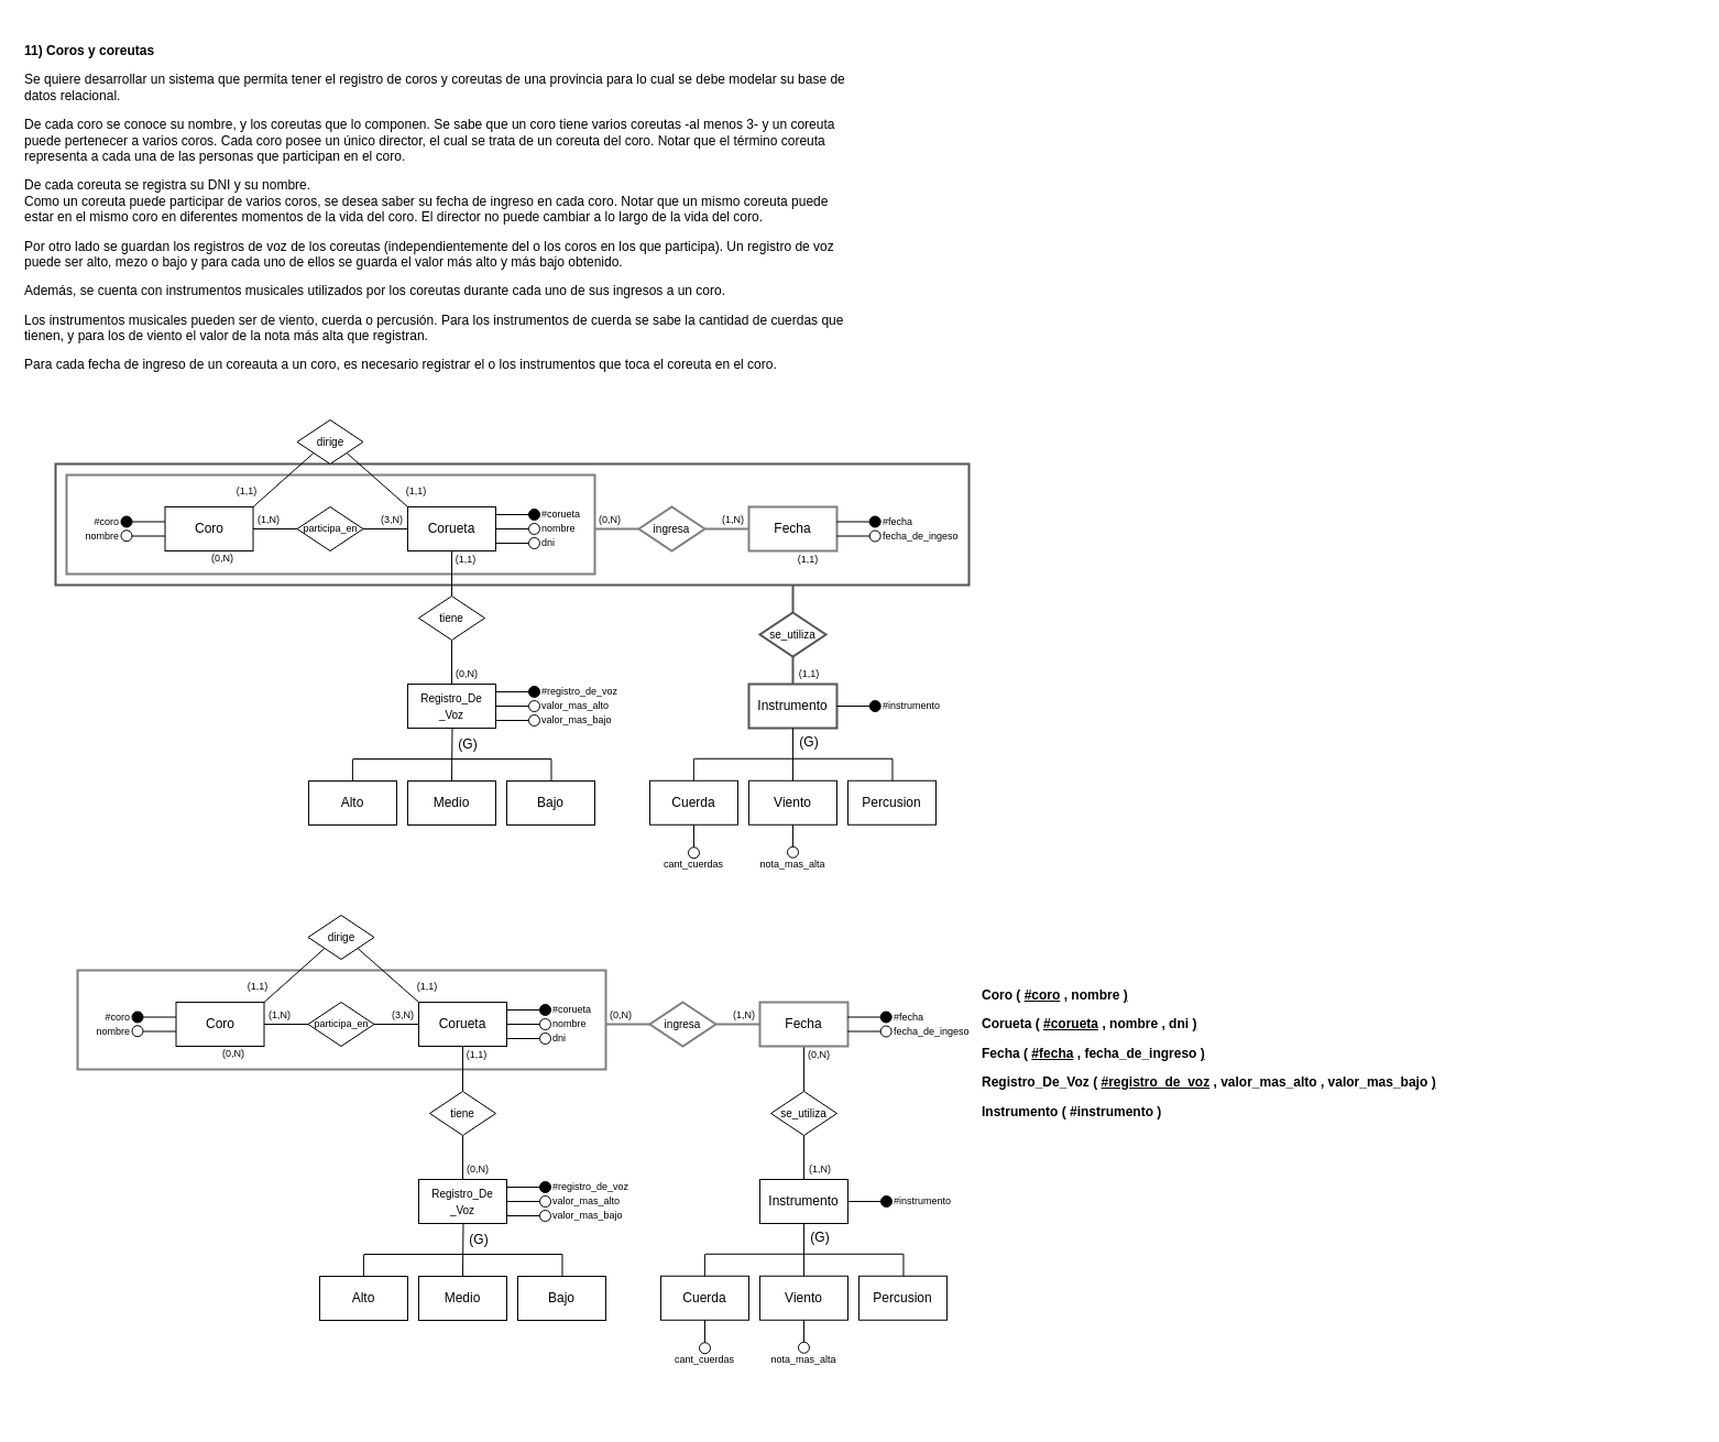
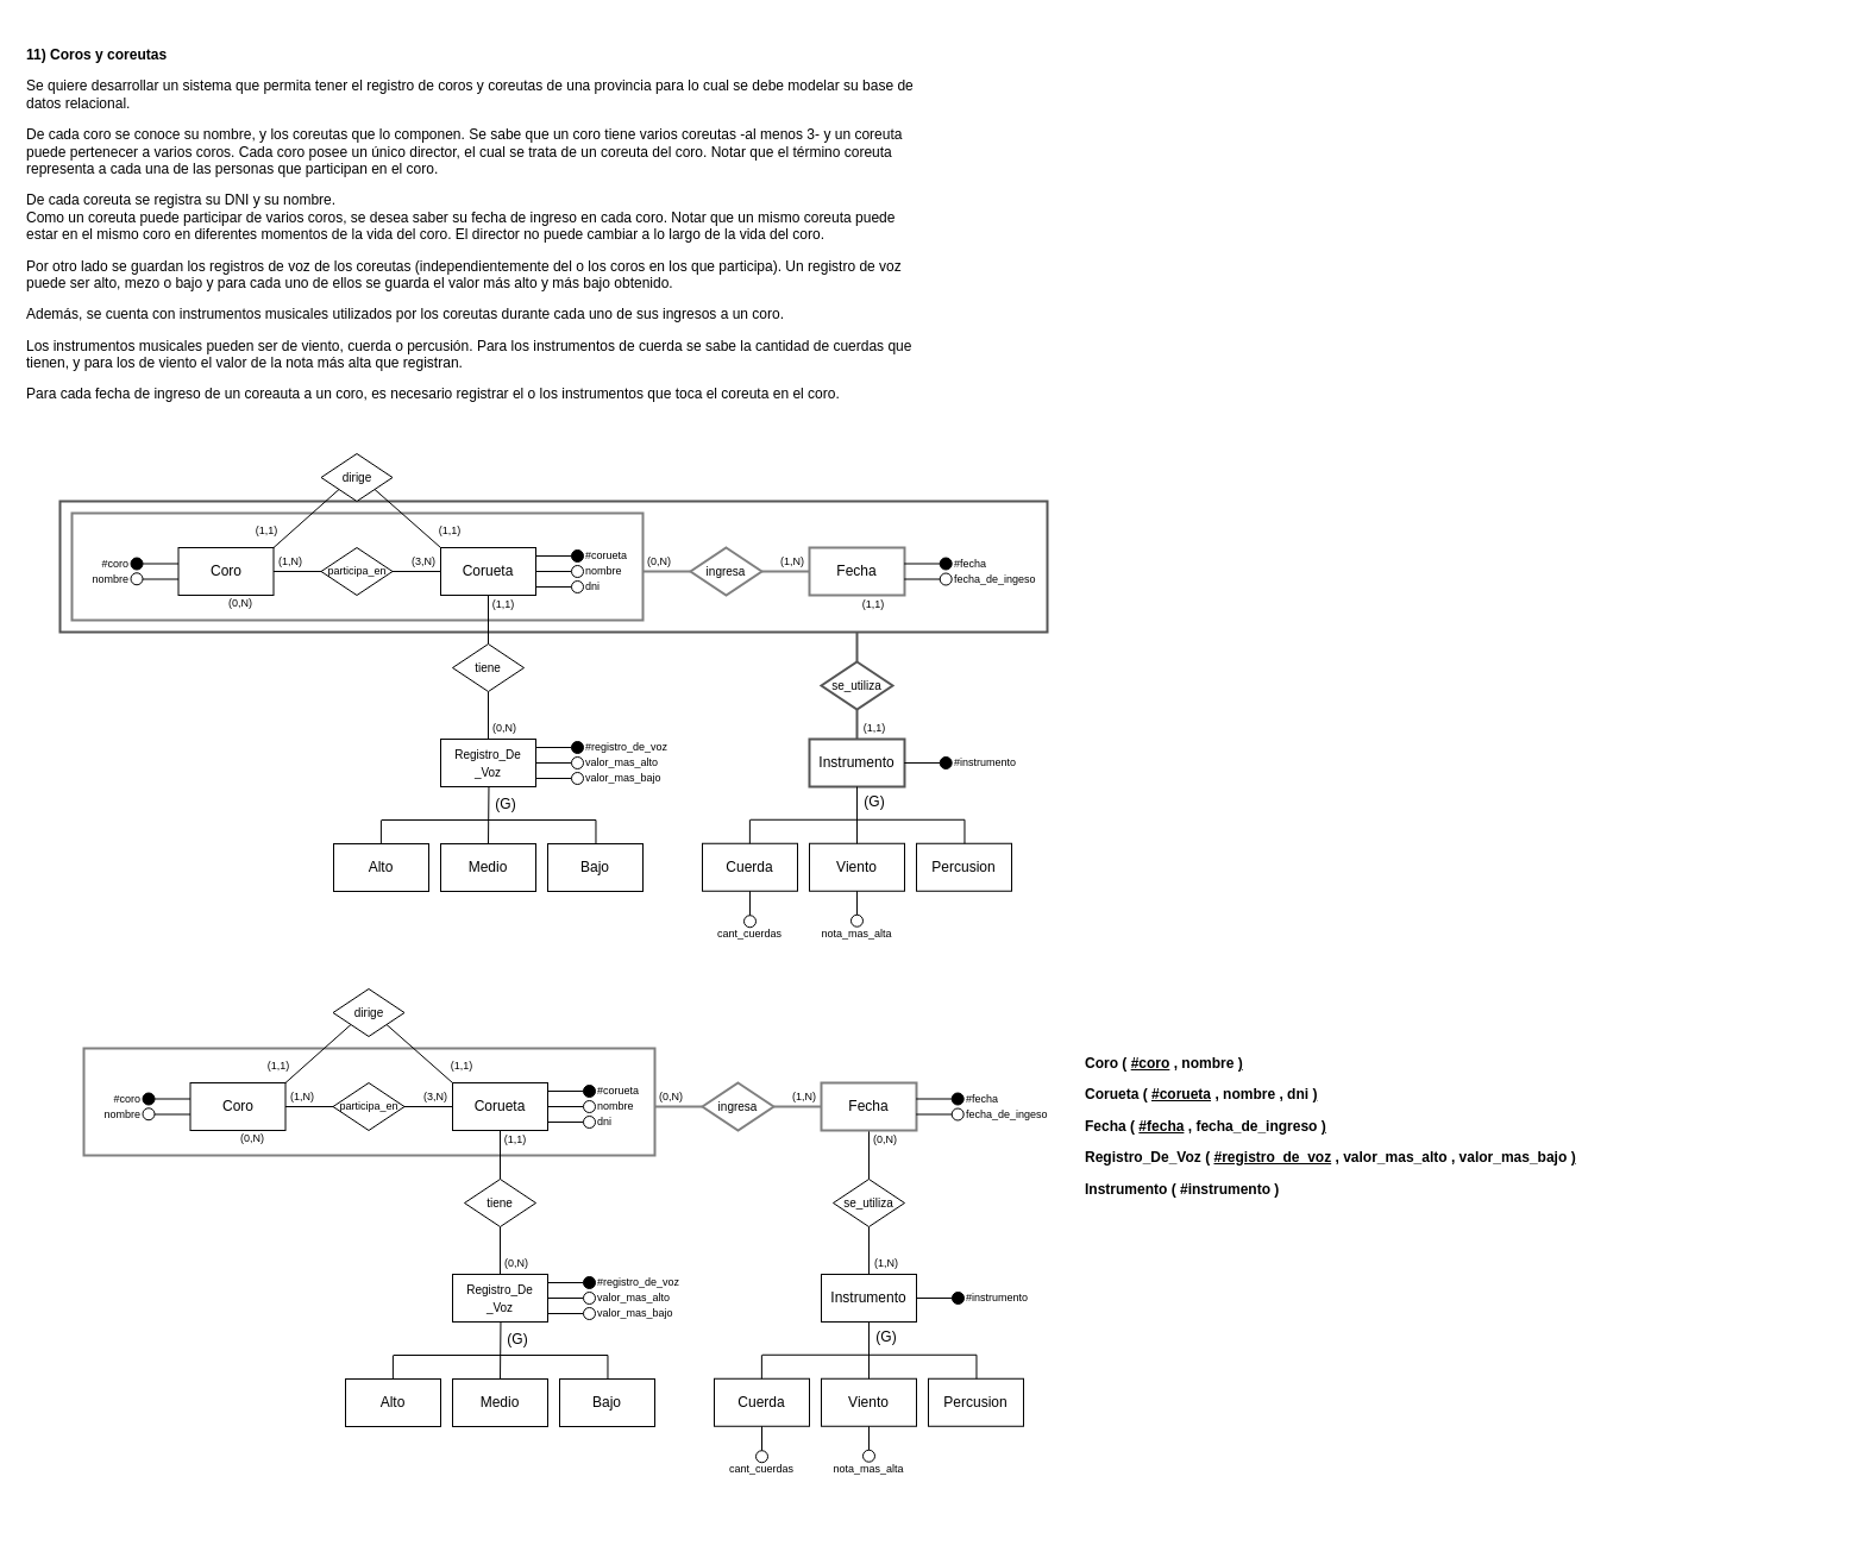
- <mxCell id="192" value="&lt;p&gt;&lt;b&gt;Coro ( &lt;u&gt;#coro&lt;/u&gt; , nombre&amp;nbsp;&lt;u&gt;)&lt;/u&gt;&lt;/b&gt;&lt;/p&gt;&lt;p&gt;&lt;b&gt;Corueta ( &lt;u&gt;#corueta&lt;/u&gt; , nombre , dni&amp;nbsp;&lt;u&gt;)&lt;/u&gt;&lt;/b&gt;&lt;/p&gt;&lt;p&gt;&lt;b&gt;Fecha ( &lt;u&gt;#fecha&lt;/u&gt; , fecha_de_ingreso&amp;nbsp;&lt;u&gt;)&lt;/u&gt;&lt;/b&gt;&lt;b&gt;&lt;u&gt;&lt;/u&gt;&lt;/b&gt;&lt;/p&gt;&lt;p&gt;&lt;b&gt;Registro_De_Voz ( &lt;u&gt;#registro_de_voz&lt;/u&gt; , valor_mas_alto , valor_mas_bajo&amp;nbsp;&lt;u&gt;)&lt;/u&gt;&lt;/b&gt;&lt;b&gt;&lt;u&gt;&lt;/u&gt;&lt;/b&gt;&lt;/p&gt;&lt;p&gt;&lt;b&gt;Instrumento ( #instrumento )&lt;/b&gt;&lt;/p&gt;&lt;p&gt;&lt;br&gt;&lt;/p&gt;" style="text;whiteSpace=wrap;html=1;" vertex="1" parent="1"><mxGeometry x="890" y="878" width="630" height="420" as="geometry" /></mxCell>
+ <mxCell id="192" value="&lt;p&gt;&lt;b&gt;Coro ( &lt;u&gt;#coro&lt;/u&gt; , nombre&amp;nbsp;&lt;u&gt;)&lt;/u&gt;&lt;/b&gt;&lt;/p&gt;&lt;p&gt;&lt;b&gt;Corueta ( &lt;u&gt;#corueta&lt;/u&gt; , nombre , dni&amp;nbsp;&lt;u&gt;)&lt;/u&gt;&lt;/b&gt;&lt;/p&gt;&lt;p&gt;&lt;b&gt;Fecha ( &lt;u&gt;#fecha&lt;/u&gt; , fecha_de_ingreso&amp;nbsp;&lt;u&gt;)&lt;/u&gt;&lt;/b&gt;&lt;b&gt;&lt;u&gt;&lt;/u&gt;&lt;/b&gt;&lt;/p&gt;&lt;p&gt;&lt;b&gt;Registro_De_Voz ( &lt;u&gt;#registro_de_voz&lt;/u&gt; , valor_mas_alto , valor_mas_bajo&amp;nbsp;&lt;u&gt;)&lt;/u&gt;&lt;/b&gt;&lt;b&gt;&lt;u&gt;&lt;/u&gt;&lt;/b&gt;&lt;/p&gt;&lt;p&gt;&lt;b&gt;Instrumento ( #instrumento )&lt;/b&gt;&lt;/p&gt;&lt;p&gt;&lt;br&gt;&lt;/p&gt;" style="text;whiteSpace=wrap;html=1;" vertex="1" parent="1"><mxGeometry x="910" y="868" width="630" height="420" as="geometry" /></mxCell>
